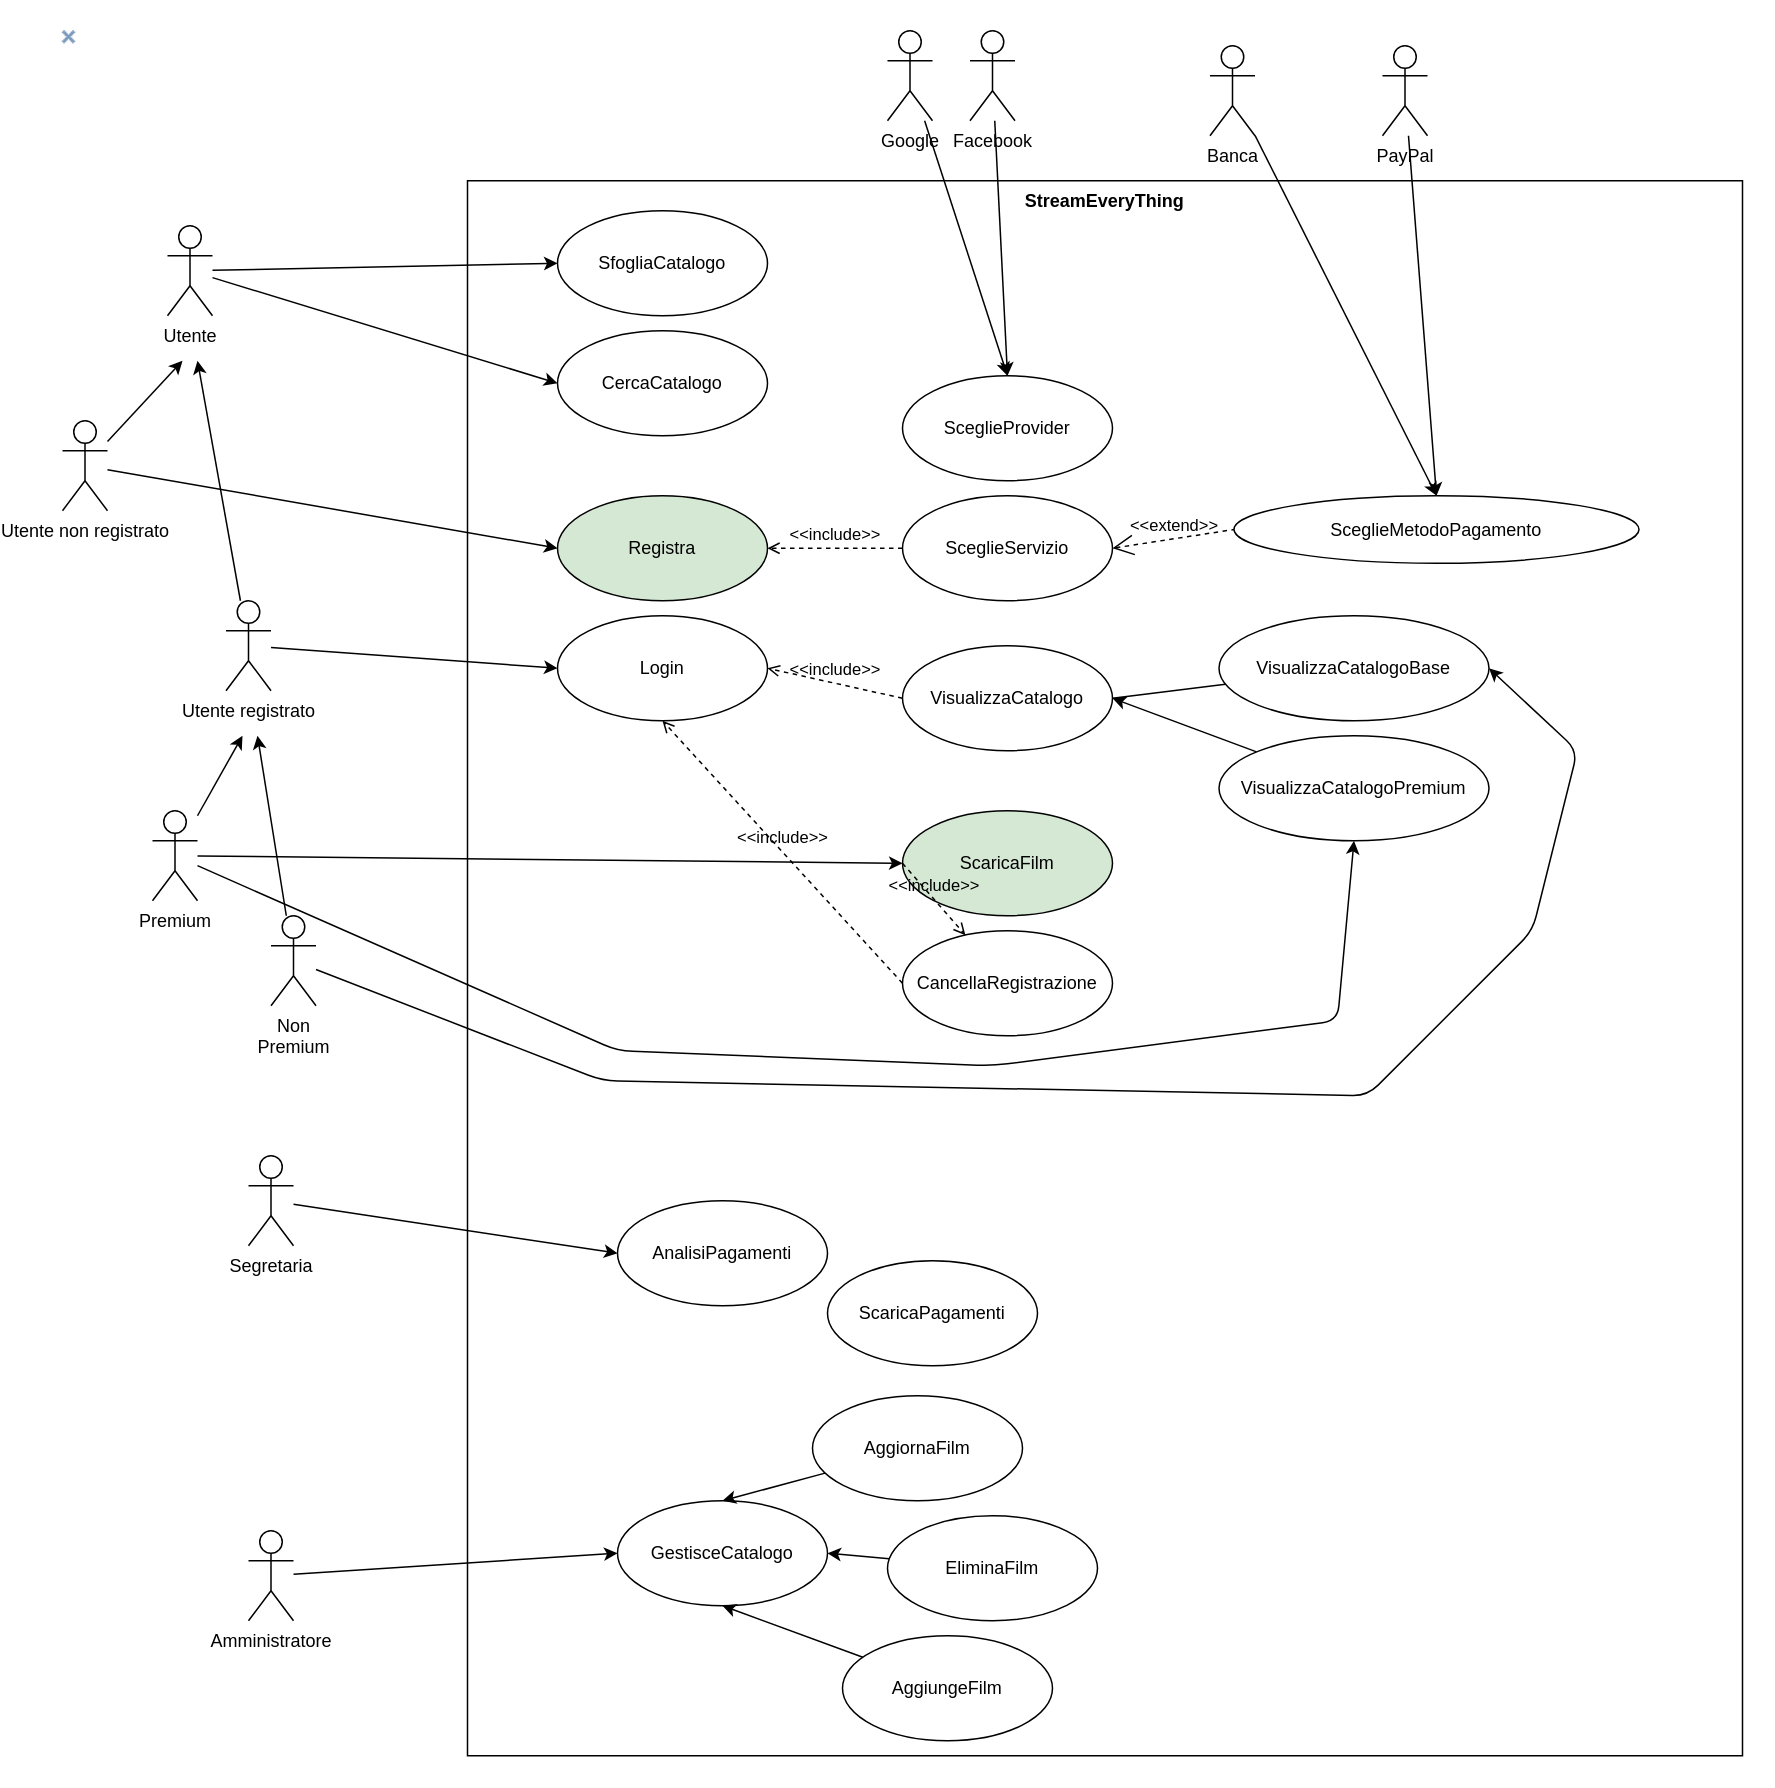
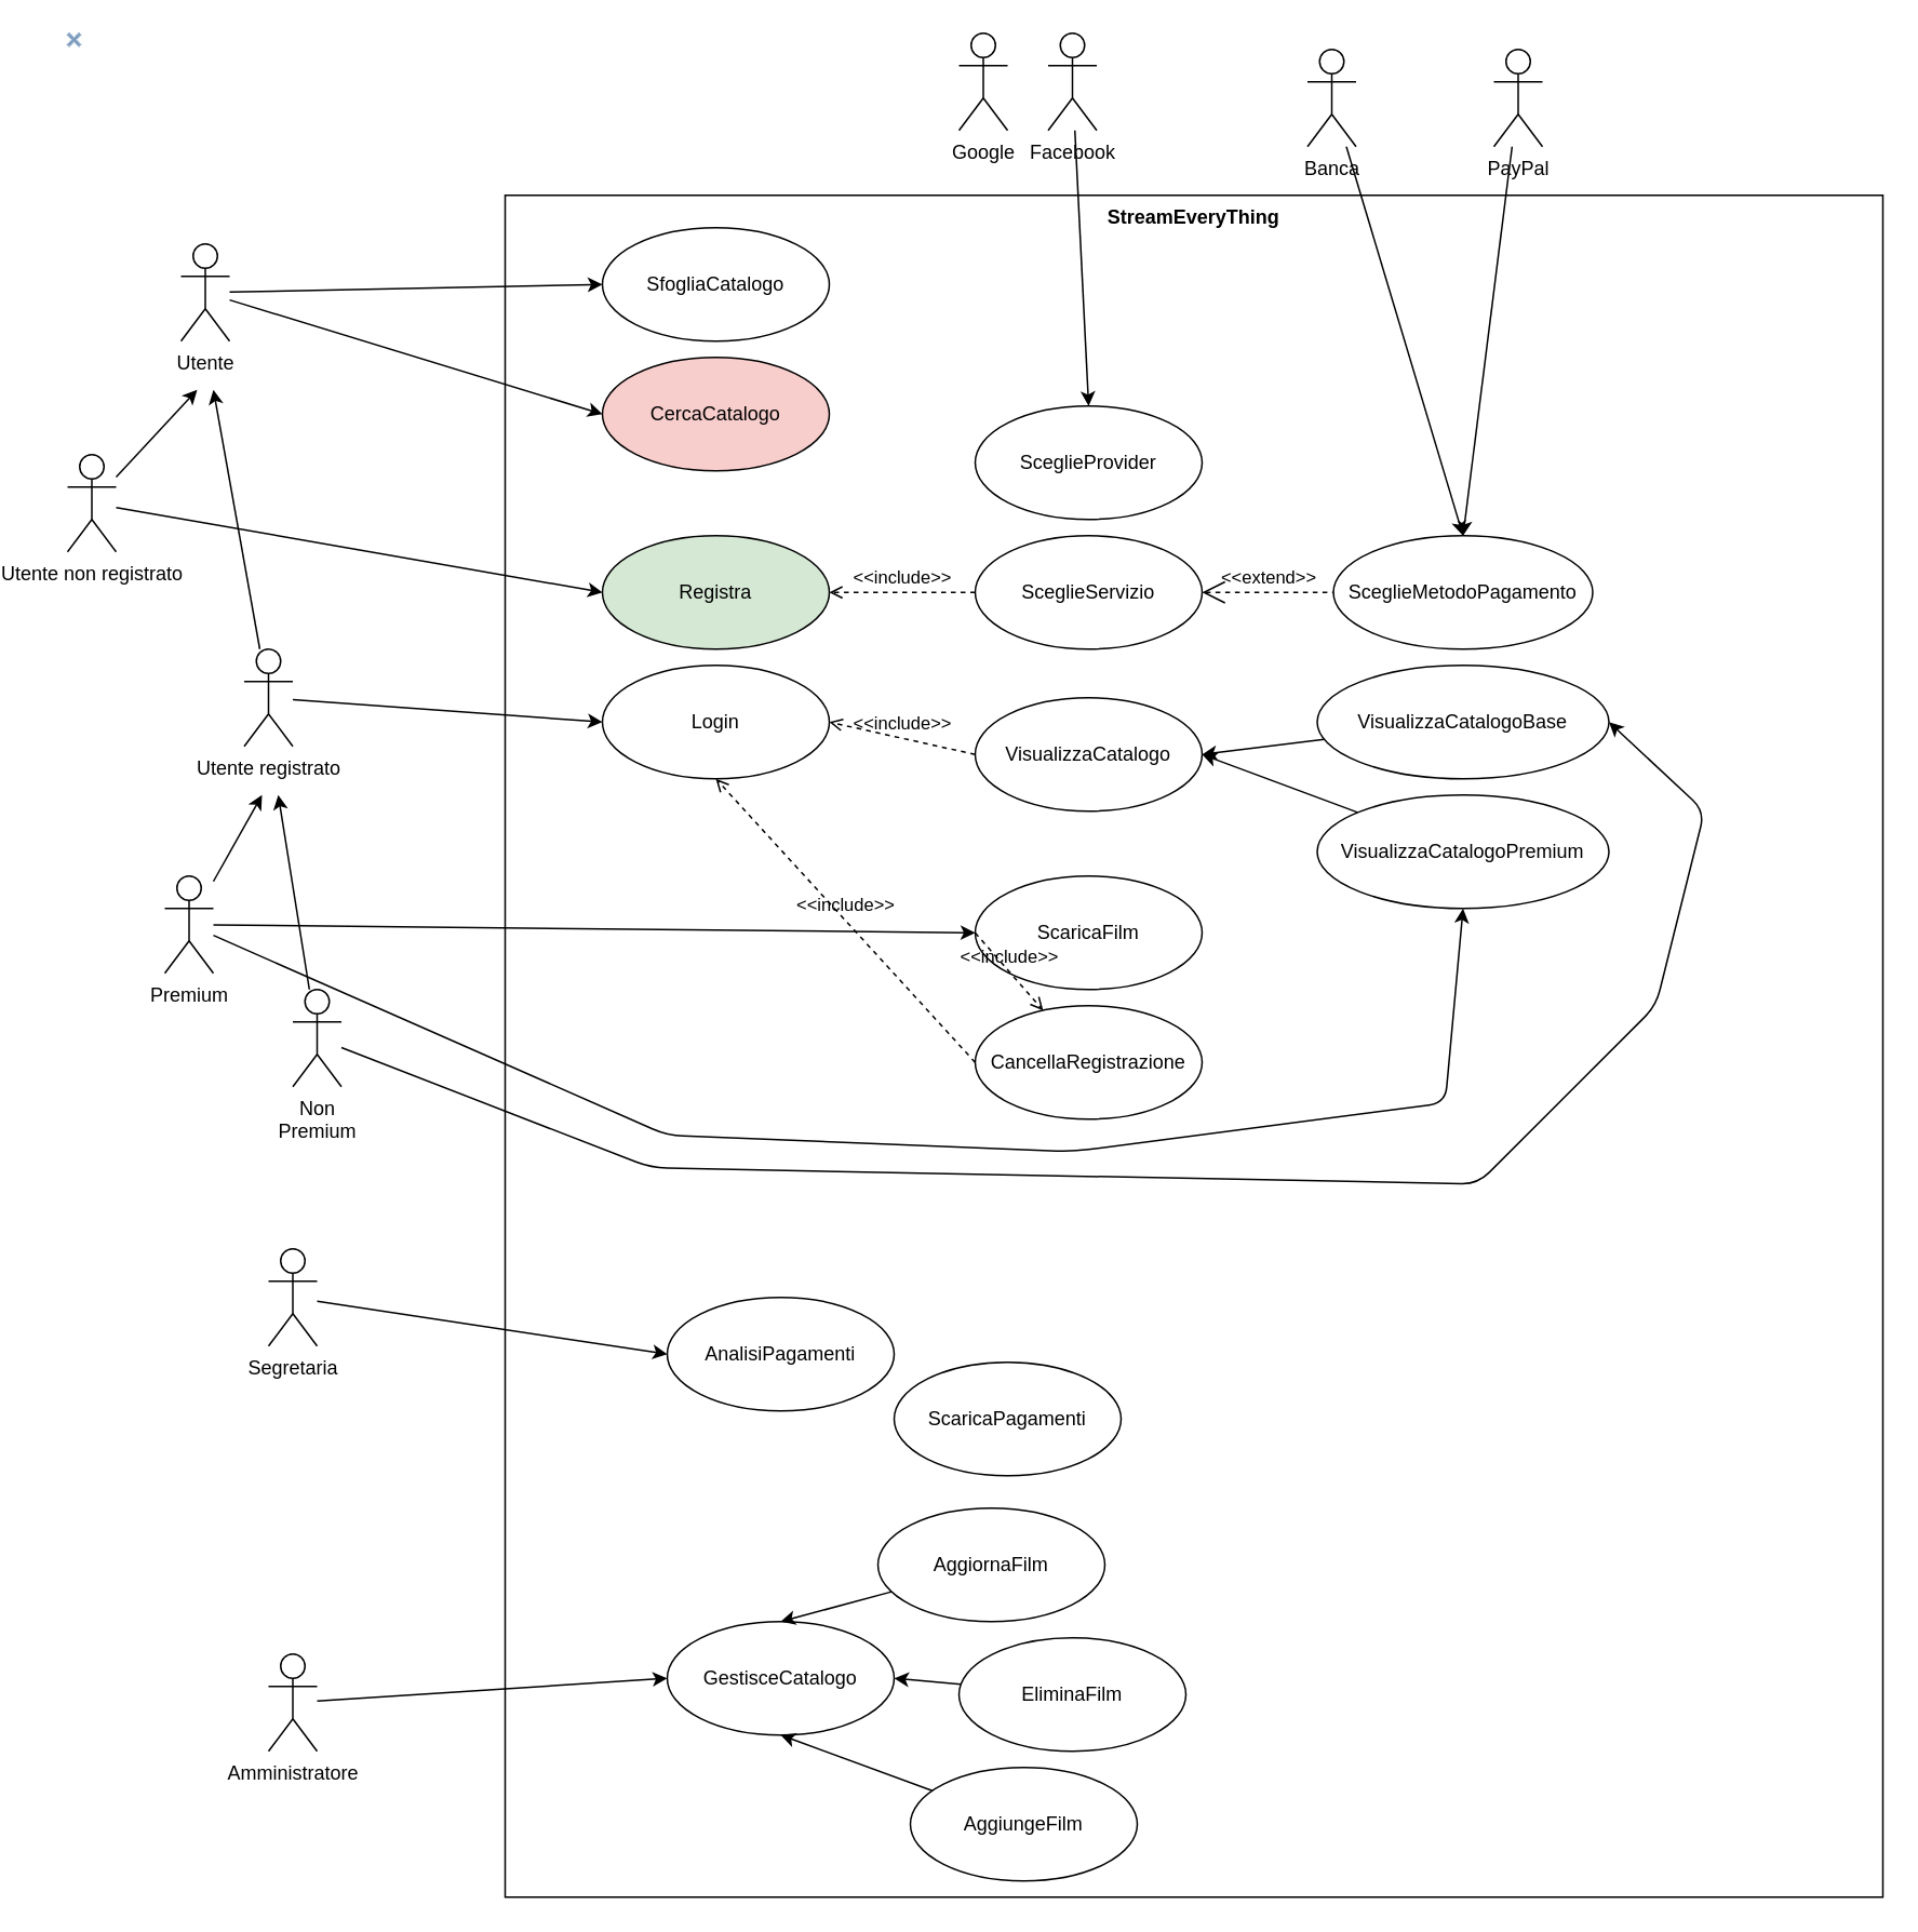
- <mxCell id="51" style="edgeStyle=none;html=1;entryX=0.5;entryY=0;entryDx=0;entryDy=0;" parent="1" source="52" target="24" edge="1"><mxGeometry relative="1" as="geometry" /></mxCell>
- <mxCell id="31" value="CercaCatalogo" style="ellipse;whiteSpace=wrap;html=1;" parent="1" vertex="1"><mxGeometry x="350" y="220" width="140" height="70" as="geometry" /></mxCell>
+ <mxCell id="31" value="CercaCatalogo" style="ellipse;whiteSpace=wrap;html=1;fillColor=#f8cecc;" parent="1" vertex="1"><mxGeometry x="350" y="220" width="140" height="70" as="geometry" /></mxCell>
- <mxCell id="28" value="SceglieMetodoPagamento" style="ellipse;whiteSpace=wrap;html=1;" parent="1" vertex="1"><mxGeometry x="801" y="330" width="270" height="45" as="geometry" /></mxCell>
+ <mxCell id="28" value="SceglieMetodoPagamento" style="ellipse;whiteSpace=wrap;html=1;" parent="1" vertex="1"><mxGeometry x="801" y="330" width="160" height="70" as="geometry" /></mxCell>
- <mxCell id="35" style="edgeStyle=none;html=1;entryX=1;entryY=0.5;entryDx=0;entryDy=0;endArrow=none;" parent="1" source="36" target="32" edge="1"><mxGeometry relative="1" as="geometry" /></mxCell>
+ <mxCell id="35" style="edgeStyle=none;html=1;entryX=1;entryY=0.5;entryDx=0;entryDy=0;" parent="1" source="36" target="32" edge="1"><mxGeometry relative="1" as="geometry" /></mxCell>
- <mxCell id="37" value="ScaricaFilm" style="ellipse;whiteSpace=wrap;html=1;fillColor=#d5e8d4;" parent="1" vertex="1"><mxGeometry x="580" y="540" width="140" height="70" as="geometry" /></mxCell>
+ <mxCell id="37" value="ScaricaFilm" style="ellipse;whiteSpace=wrap;html=1;" parent="1" vertex="1"><mxGeometry x="580" y="540" width="140" height="70" as="geometry" /></mxCell>
